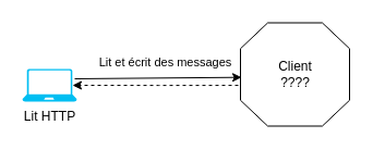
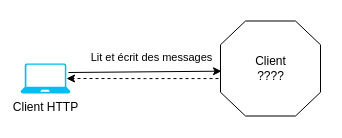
- <mxCell id="2" value="Lit HTTP" style="verticalLabelPosition=bottom;html=1;verticalAlign=top;align=center;strokeColor=none;fillColor=#00BEF2;shape=mxgraph.azure.laptop;pointerEvents=1;" parent="1" vertex="1"><mxGeometry x="20" y="63" width="50" height="30" as="geometry" /></mxCell>
+ <mxCell id="2" value="Client HTTP" style="verticalLabelPosition=bottom;html=1;verticalAlign=top;align=center;strokeColor=none;fillColor=#00BEF2;shape=mxgraph.azure.laptop;pointerEvents=1;" parent="1" vertex="1"><mxGeometry x="20" y="63" width="50" height="30" as="geometry" /></mxCell>
